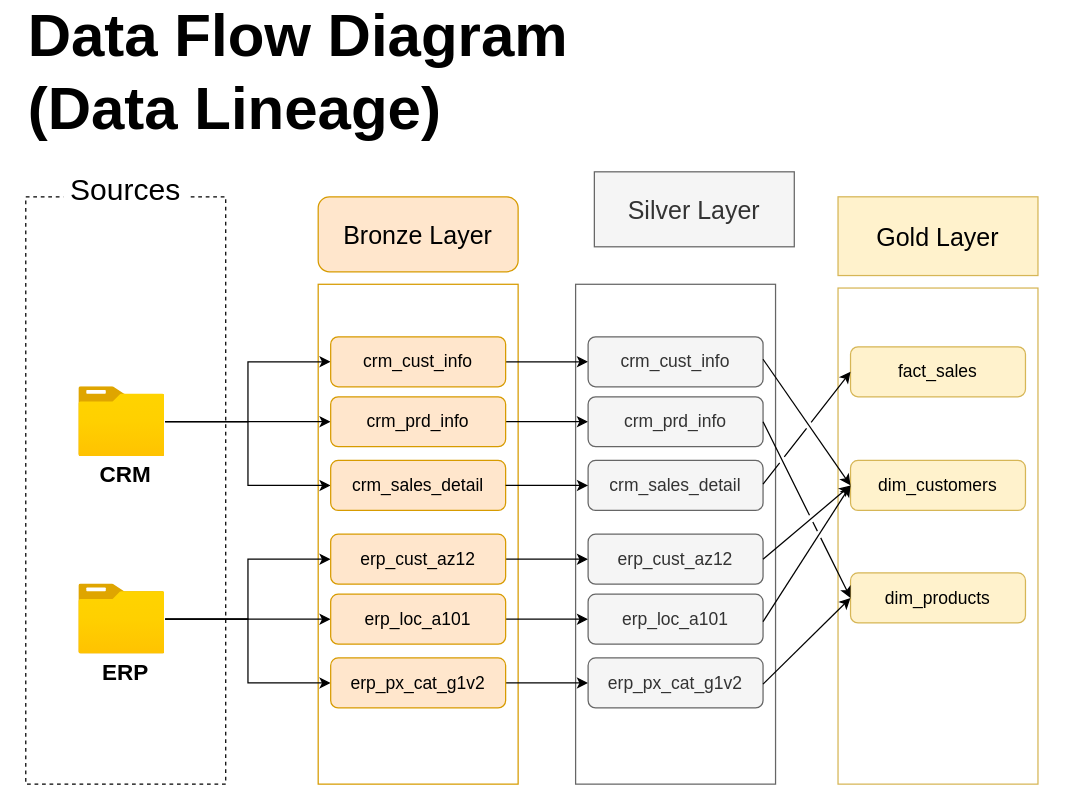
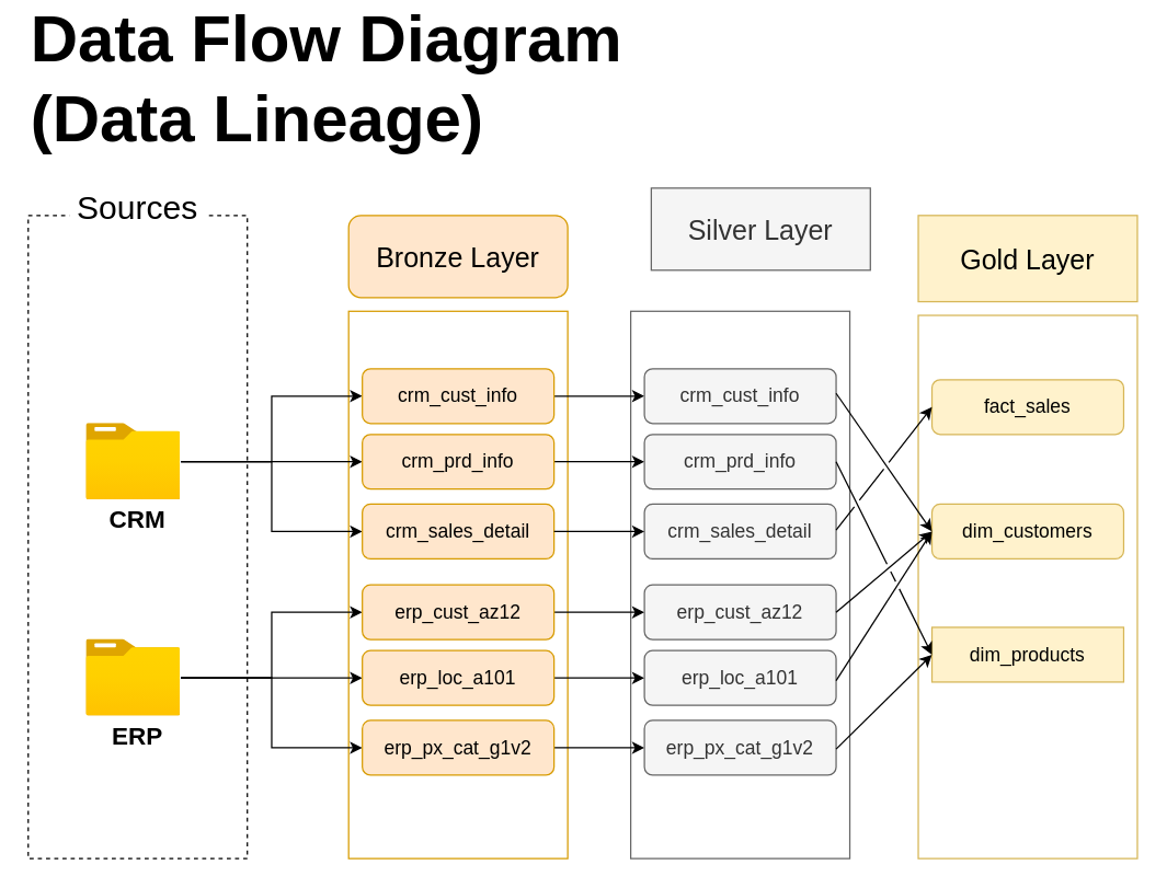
- <mxCell id="41" value="&lt;font style=&quot;font-size: 14px;&quot;&gt;dim_products&lt;/font&gt;" style="rounded=1;whiteSpace=wrap;html=1;fillColor=#fff2cc;strokeColor=#d6b656;" vertex="1" parent="1"><mxGeometry x="680" y="441" width="140" height="40" as="geometry" /></mxCell>
+ <mxCell id="41" value="&lt;font style=&quot;font-size: 14px;&quot;&gt;dim_products&lt;/font&gt;" style="whiteSpace=wrap;html=1;fillColor=#fff2cc;strokeColor=#d6b656;rounded=0;" vertex="1" parent="1"><mxGeometry x="680" y="441" width="140" height="40" as="geometry" /></mxCell>
